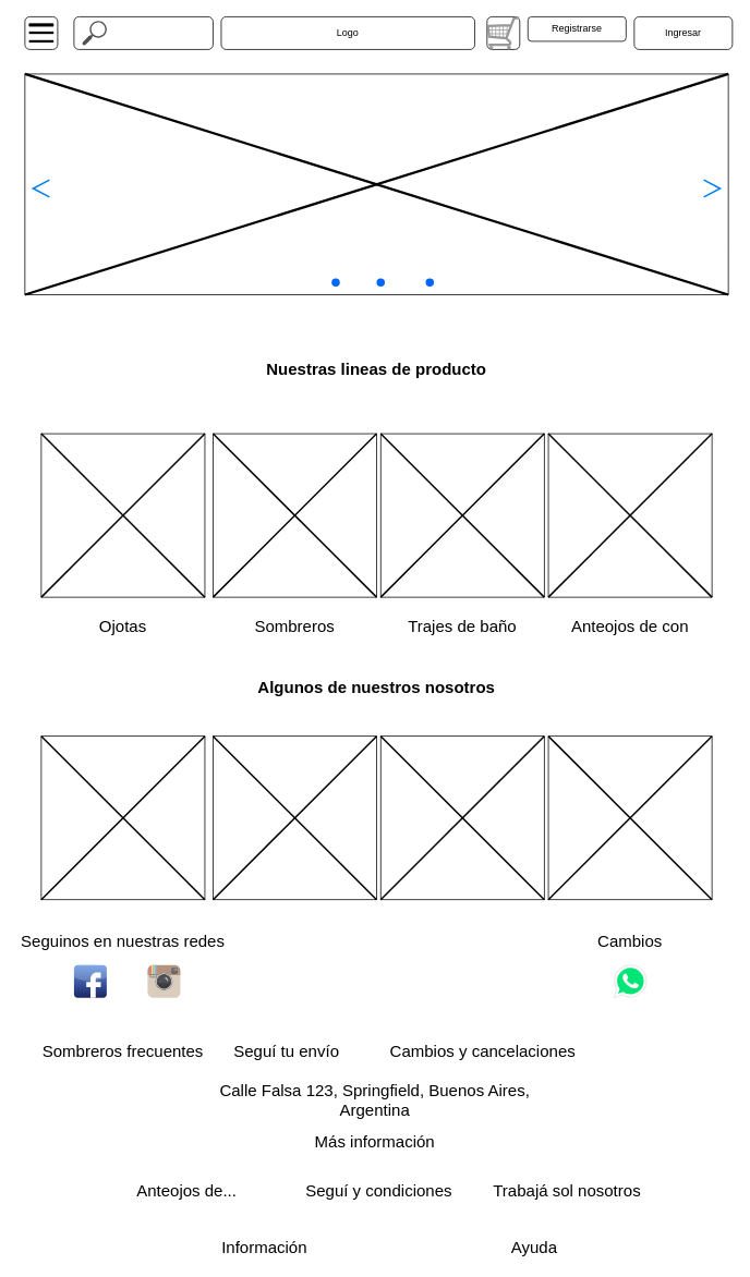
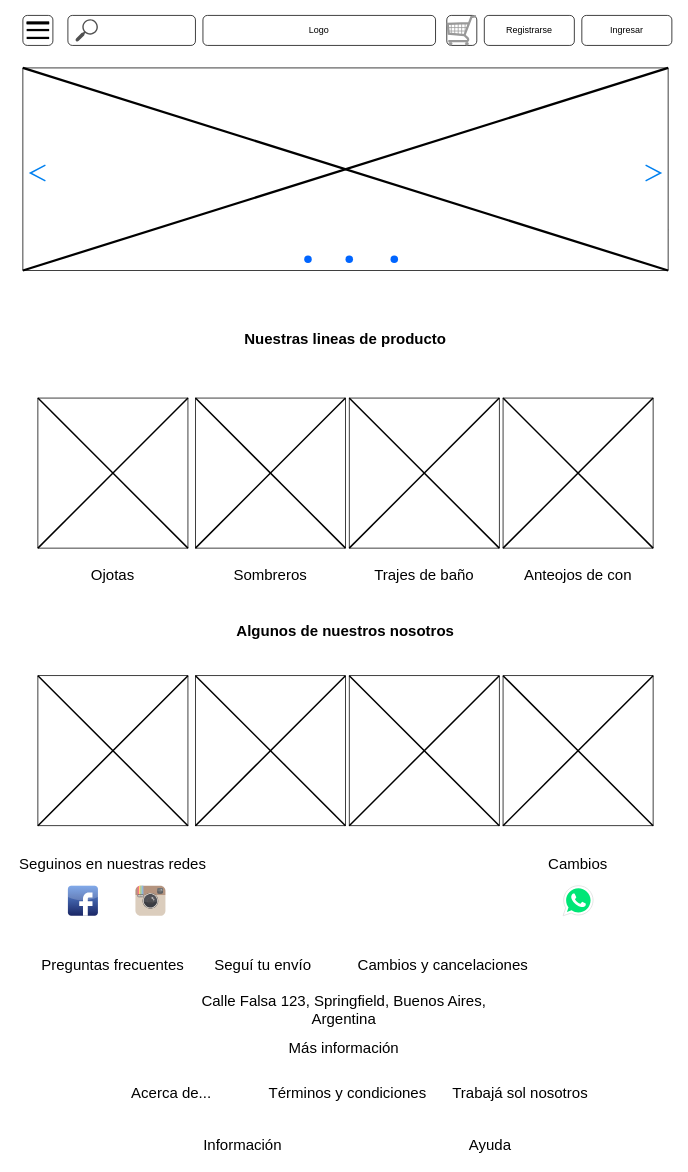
- <mxCell id="6" value="Registrarse" style="rounded=1;whiteSpace=wrap;html=1;" vertex="1" parent="1"><mxGeometry x="645" y="20" width="120" height="30" as="geometry" /></mxCell>
+ <mxCell id="6" value="Registrarse" style="rounded=1;whiteSpace=wrap;html=1;" vertex="1" parent="1"><mxGeometry x="645" y="20" width="120" height="40" as="geometry" /></mxCell>
- <mxCell id="27" value="Sombreros frecuentes" style="text;html=1;strokeColor=none;fillColor=none;align=center;verticalAlign=middle;whiteSpace=wrap;rounded=0;fontSize=20;" vertex="1" parent="1"><mxGeometry x="35" y="1270" width="230" height="30" as="geometry" /></mxCell>
+ <mxCell id="27" value="Preguntas frecuentes" style="text;html=1;strokeColor=none;fillColor=none;align=center;verticalAlign=middle;whiteSpace=wrap;rounded=0;fontSize=20;" vertex="1" parent="1"><mxGeometry x="35" y="1270" width="230" height="30" as="geometry" /></mxCell>
- <mxCell id="32" value="Anteojos de..." style="text;html=1;strokeColor=none;fillColor=none;align=center;verticalAlign=middle;whiteSpace=wrap;rounded=0;fontSize=20;" vertex="1" parent="1"><mxGeometry x="113" y="1440" width="230" height="30" as="geometry" /></mxCell>
+ <mxCell id="32" value="Acerca de..." style="text;html=1;strokeColor=none;fillColor=none;align=center;verticalAlign=middle;whiteSpace=wrap;rounded=0;fontSize=20;" vertex="1" parent="1"><mxGeometry x="113" y="1440" width="230" height="30" as="geometry" /></mxCell>
- <mxCell id="33" value="Seguí y condiciones" style="text;html=1;strokeColor=none;fillColor=none;align=center;verticalAlign=middle;whiteSpace=wrap;rounded=0;fontSize=20;" vertex="1" parent="1"><mxGeometry x="348" y="1440" width="230" height="30" as="geometry" /></mxCell>
+ <mxCell id="33" value="Términos y condiciones" style="text;html=1;strokeColor=none;fillColor=none;align=center;verticalAlign=middle;whiteSpace=wrap;rounded=0;fontSize=20;" vertex="1" parent="1"><mxGeometry x="348" y="1440" width="230" height="30" as="geometry" /></mxCell>
